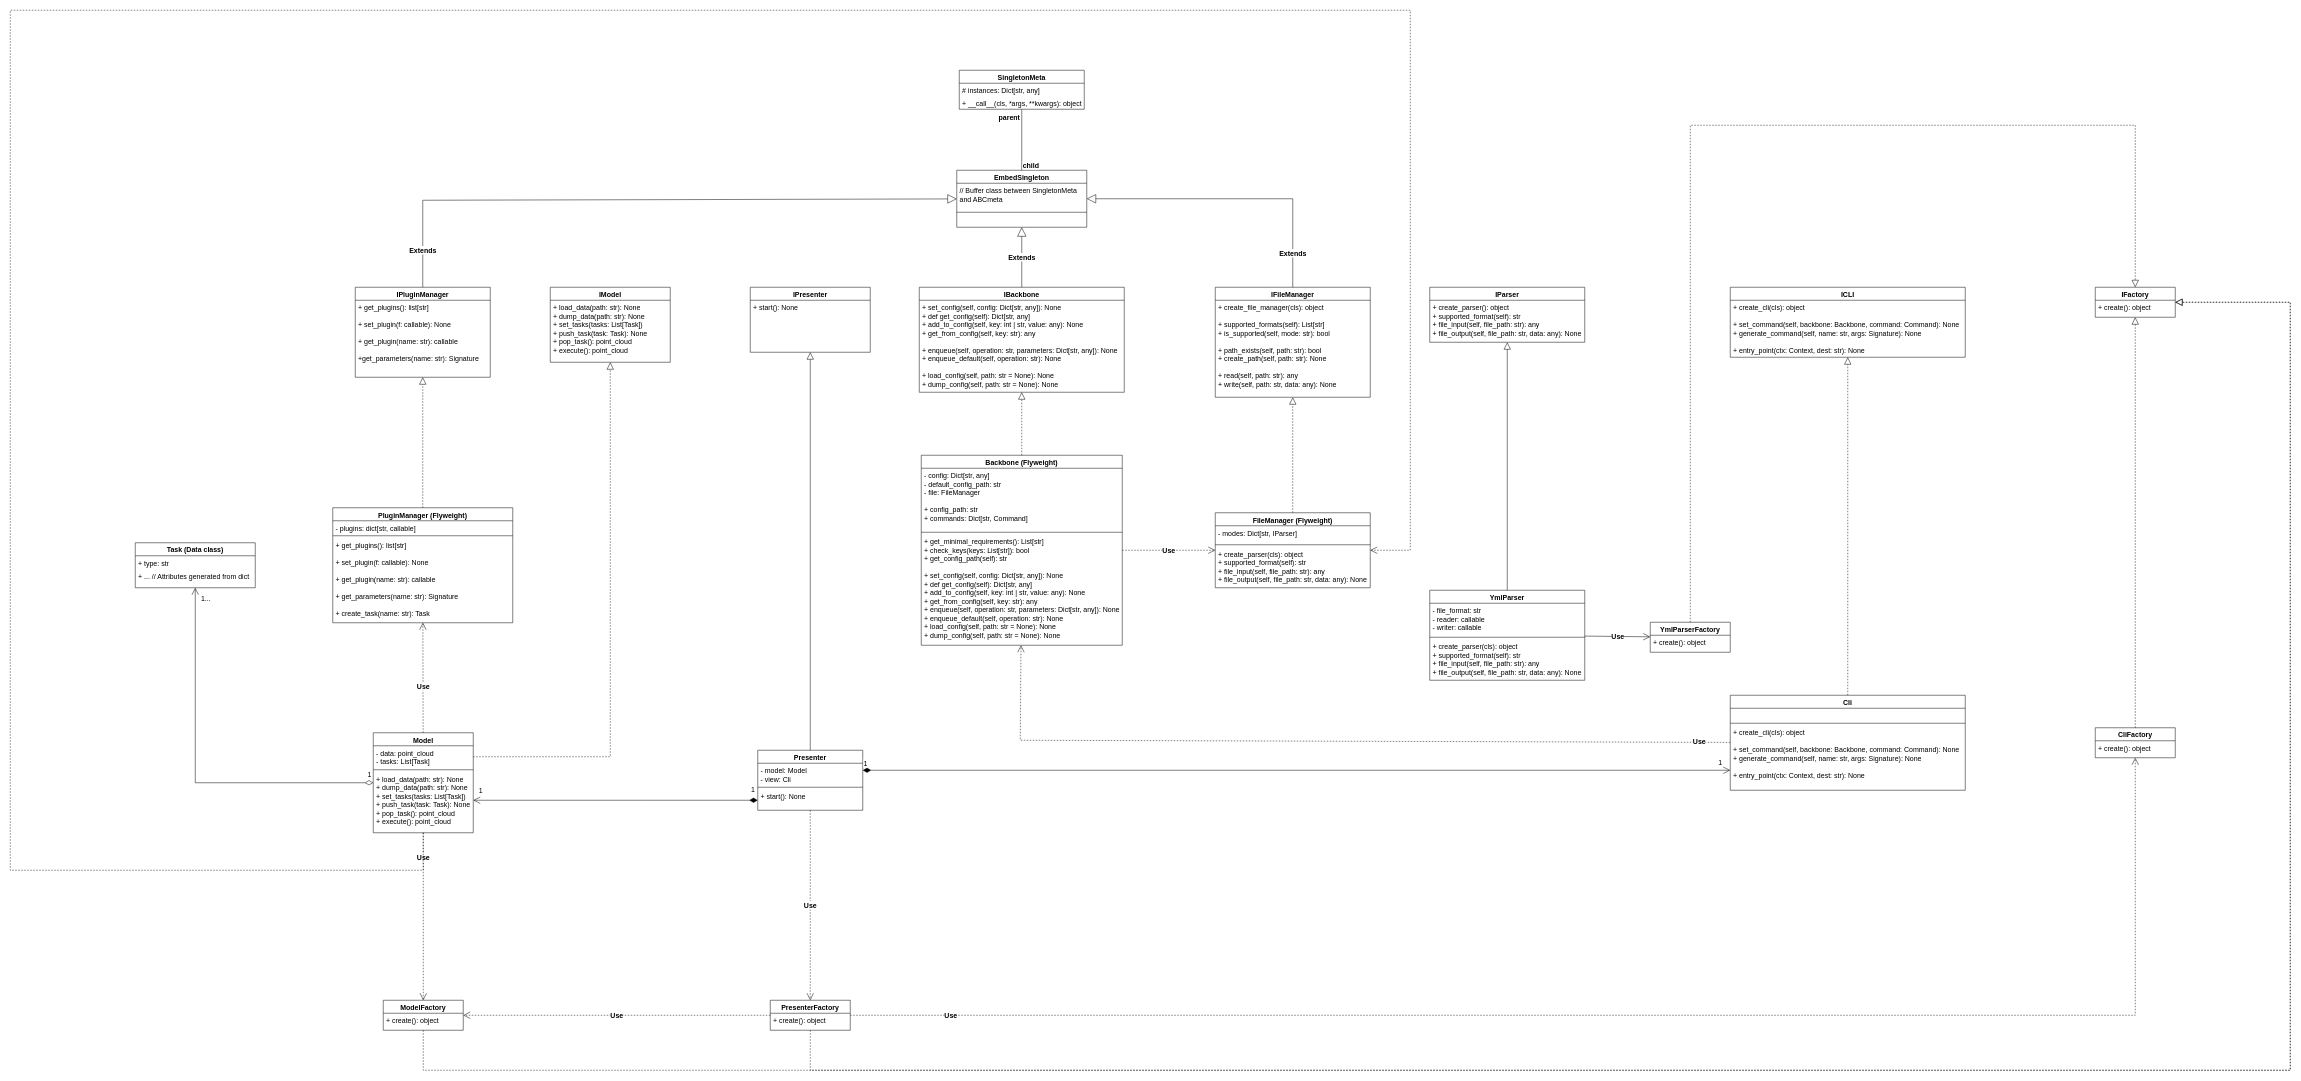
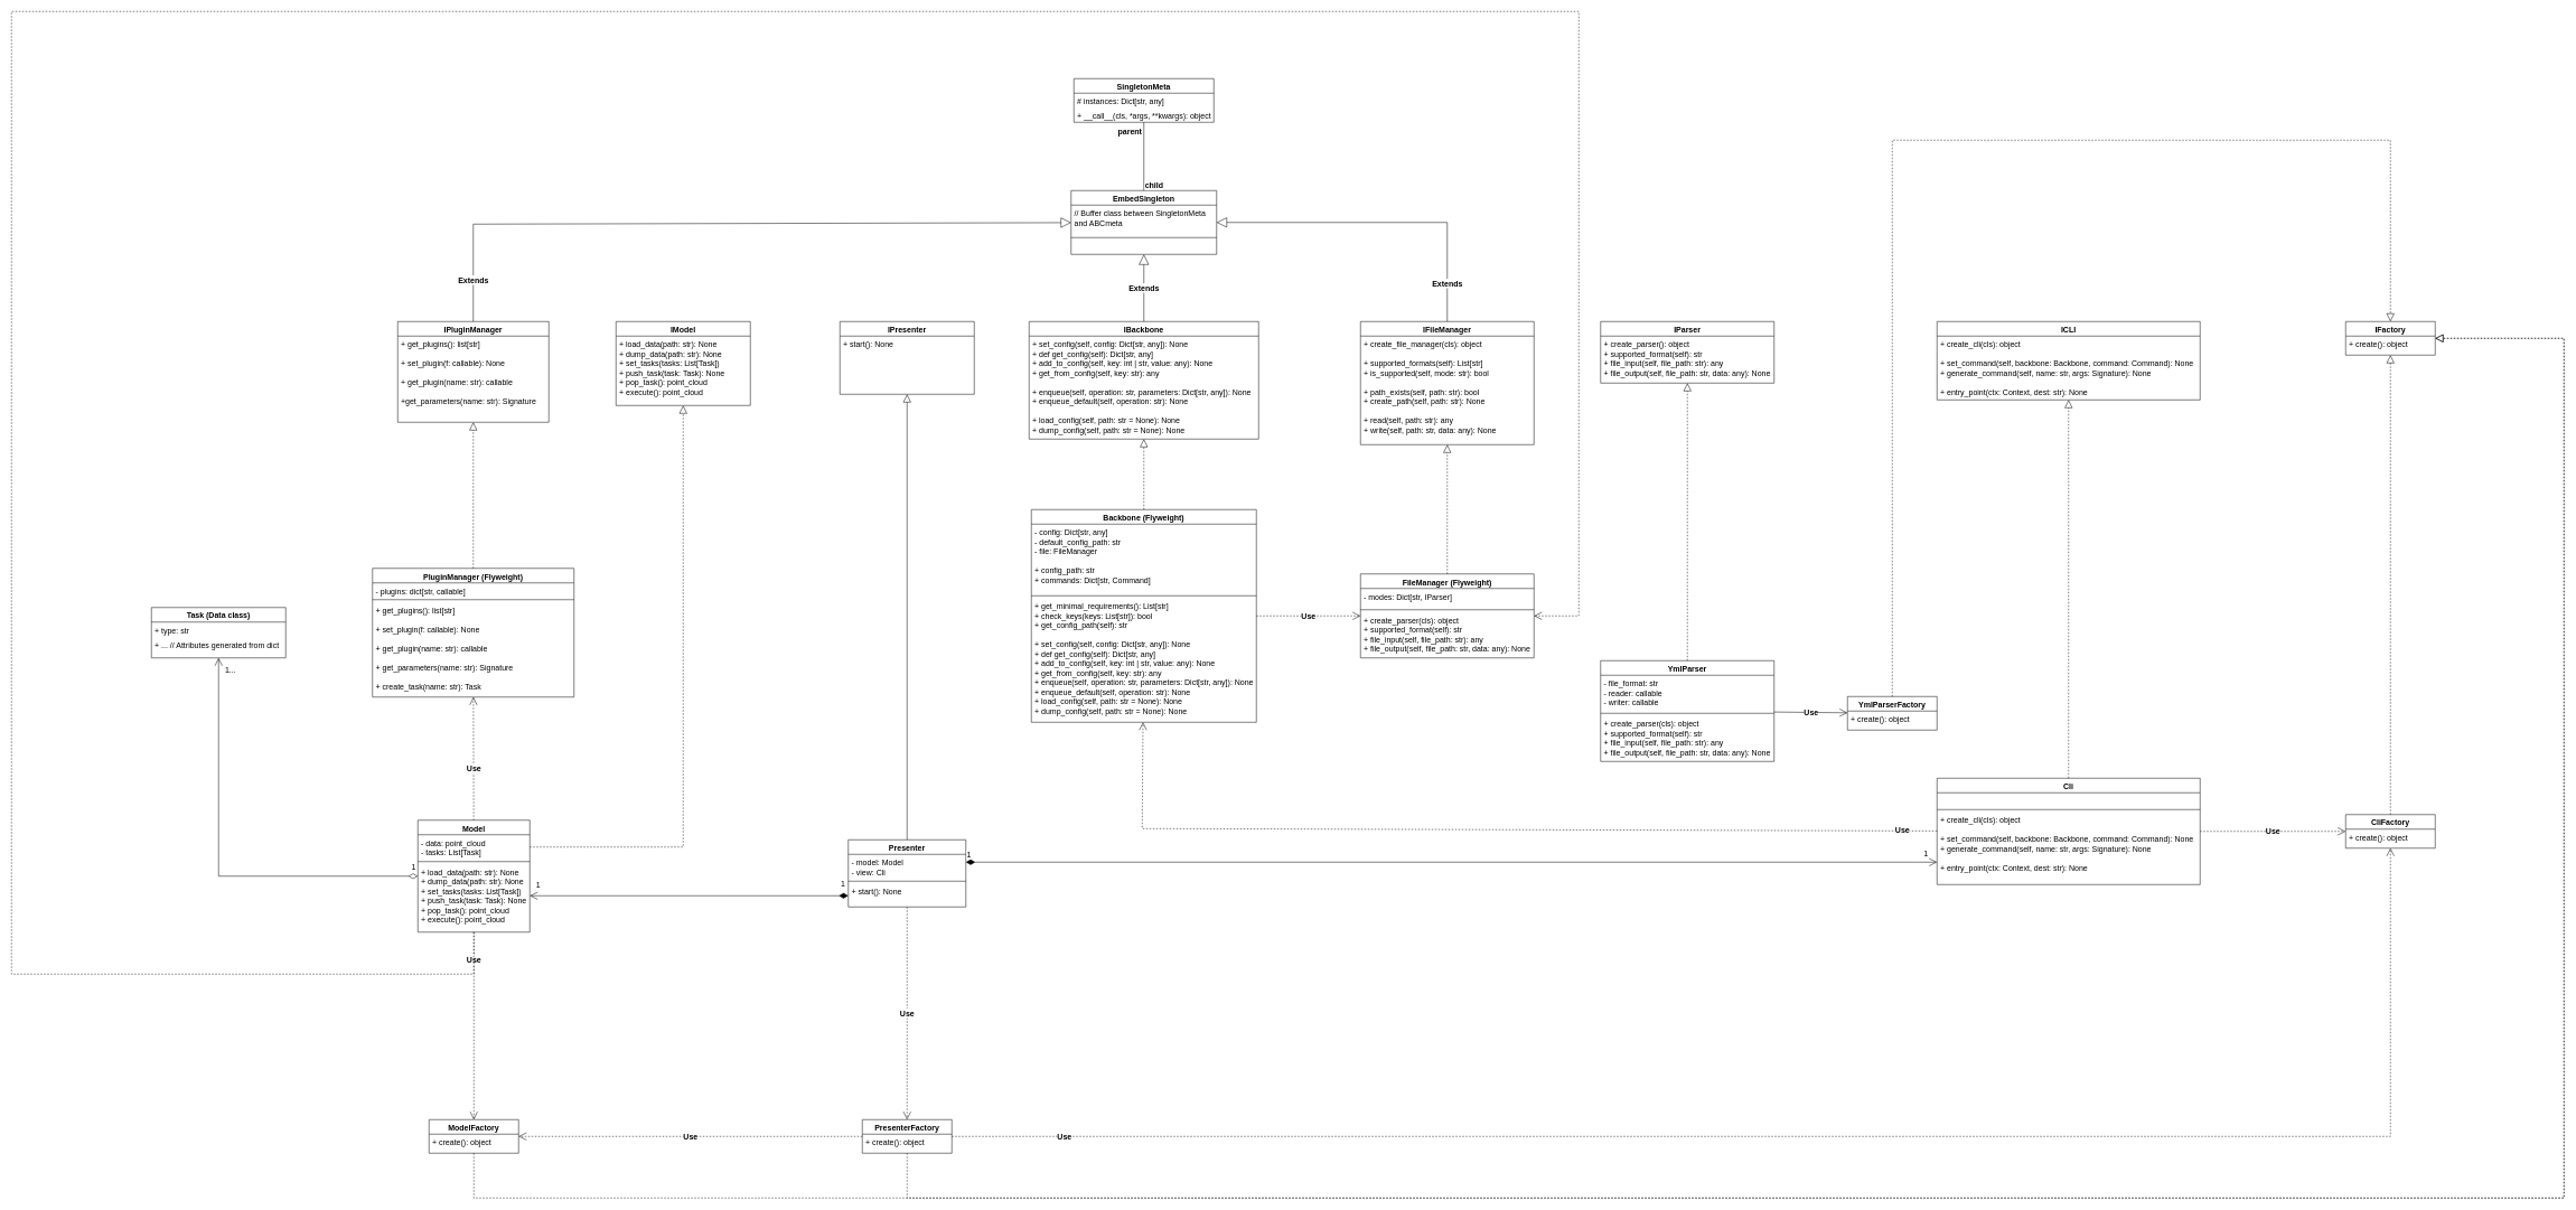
- <mxCell id="34" value="" style="endArrow=block;dashed=0;endFill=0;endSize=12;html=1;rounded=0;fontSize=14;" edge="1" parent="1" source="30" target="28"><mxGeometry width="160" relative="1" as="geometry"><mxPoint x="2490" y="800" as="sourcePoint" /><mxPoint x="2490" y="670" as="targetPoint" /></mxGeometry></mxCell>
+ <mxCell id="34" value="" style="endArrow=block;dashed=1;endFill=0;endSize=12;html=1;rounded=0;fontSize=14;" edge="1" parent="1" source="30" target="28"><mxGeometry width="160" relative="1" as="geometry"><mxPoint x="2490" y="800" as="sourcePoint" /><mxPoint x="2490" y="670" as="targetPoint" /></mxGeometry></mxCell>
+ <mxCell id="51" value="&lt;b&gt;Use&lt;/b&gt;" style="endArrow=open;endSize=12;dashed=1;html=1;rounded=0;fontSize=14;" edge="1" parent="1" source="45" target="17"><mxGeometry width="160" relative="1" as="geometry"><mxPoint x="4150" y="1330" as="sourcePoint" /><mxPoint x="4590" y="1240" as="targetPoint" /></mxGeometry></mxCell>
